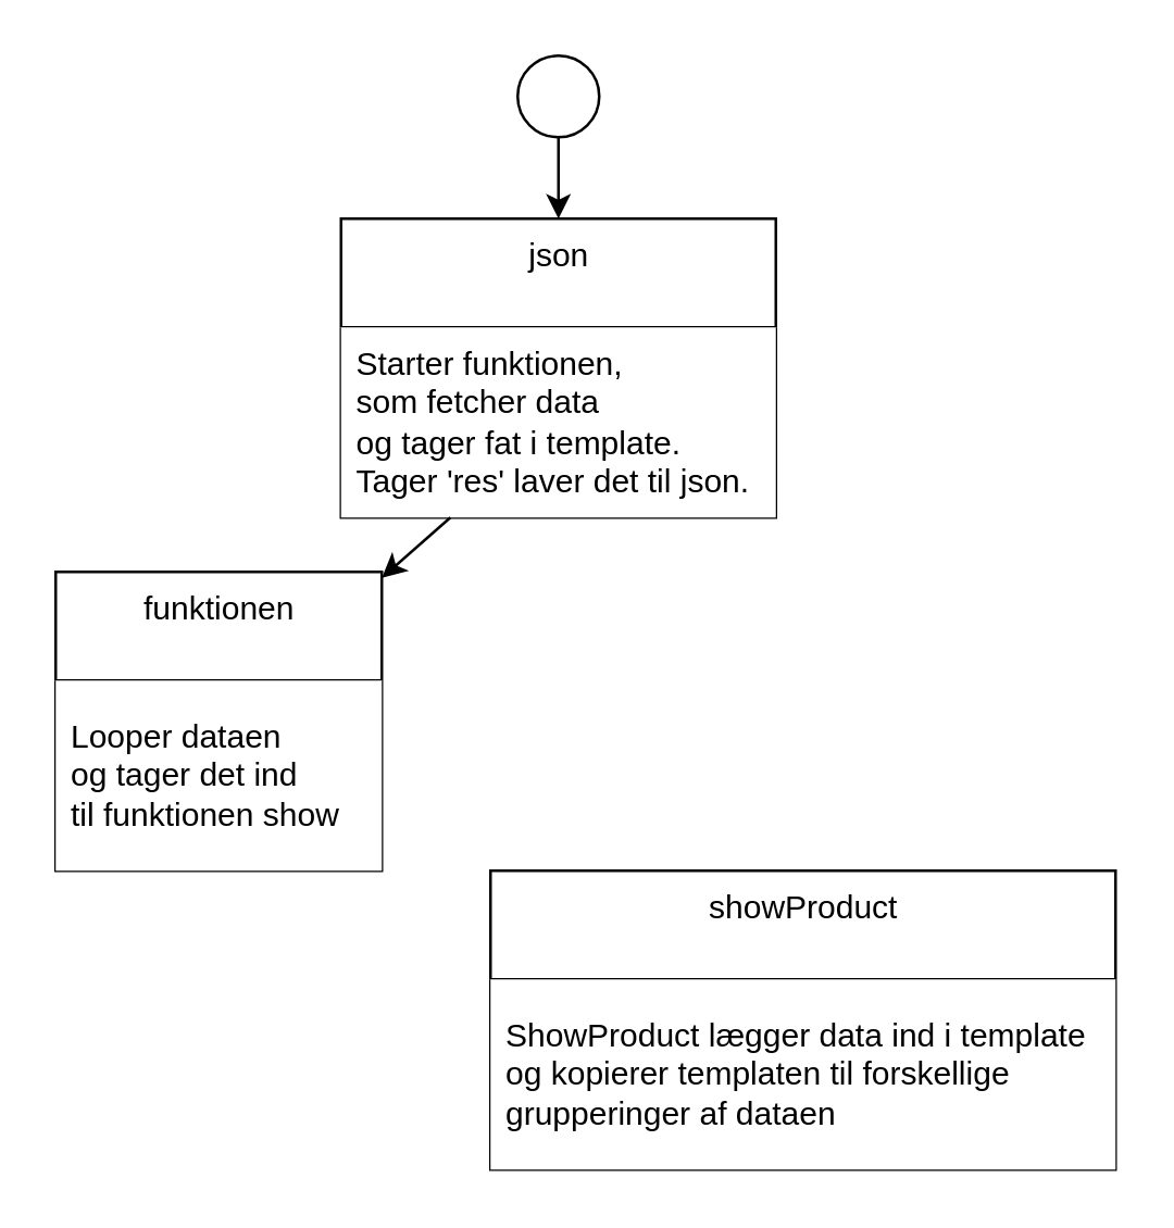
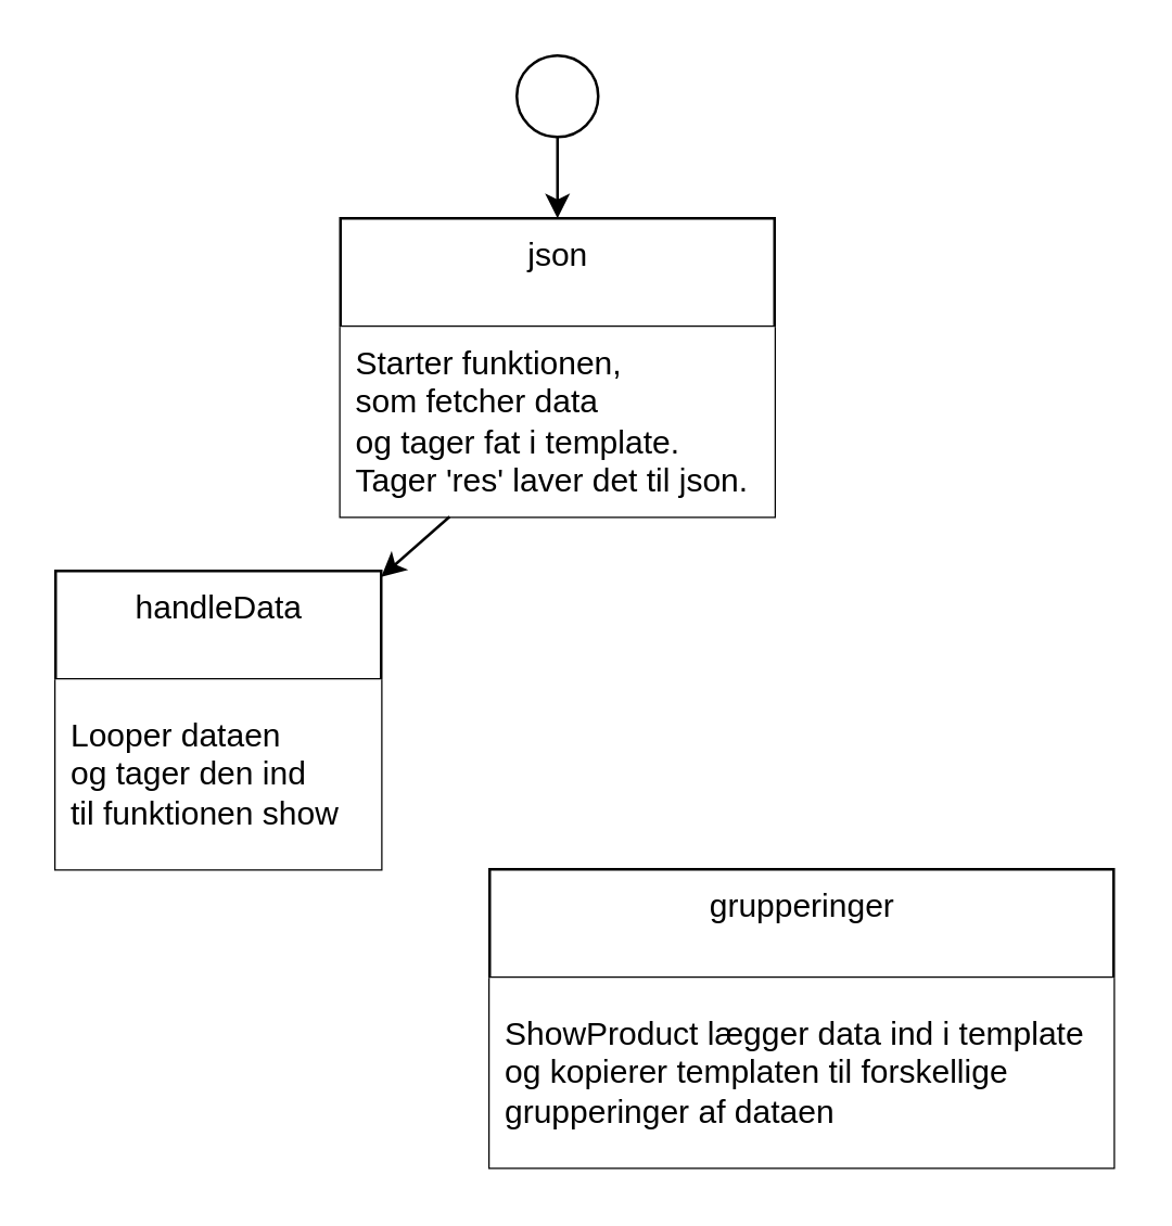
- <mxCell id="6" value="funktionen" style="swimlane;fontStyle=0;align=center;verticalAlign=top;childLayout=stackLayout;horizontal=1;startSize=40;horizontalStack=0;resizeParent=1;resizeParentMax=0;resizeLast=0;collapsible=0;marginBottom=0;html=1;" vertex="1" parent="1"><mxGeometry x="20" y="210" width="120" height="110" as="geometry" /></mxCell>
+ <mxCell id="6" value="handleData" style="swimlane;fontStyle=0;align=center;verticalAlign=top;childLayout=stackLayout;horizontal=1;startSize=40;horizontalStack=0;resizeParent=1;resizeParentMax=0;resizeLast=0;collapsible=0;marginBottom=0;html=1;" vertex="1" parent="1"><mxGeometry x="20" y="210" width="120" height="110" as="geometry" /></mxCell>
- <mxCell id="7" value="Looper dataen&lt;br&gt;og tager det ind&amp;nbsp;&lt;br&gt;til funktionen show" style="text;html=1;strokeColor=none;fillColor=default;align=left;verticalAlign=middle;spacingLeft=4;spacingRight=4;overflow=hidden;rotatable=0;points=[[0,0.5],[1,0.5]];portConstraint=eastwest;" vertex="1" parent="6"><mxGeometry y="40" width="120" height="70" as="geometry" /></mxCell>
+ <mxCell id="7" value="Looper dataen&lt;br&gt;og tager den ind&amp;nbsp;&lt;br&gt;til funktionen show" style="text;html=1;strokeColor=none;fillColor=default;align=left;verticalAlign=middle;spacingLeft=4;spacingRight=4;overflow=hidden;rotatable=0;points=[[0,0.5],[1,0.5]];portConstraint=eastwest;" vertex="1" parent="6"><mxGeometry y="40" width="120" height="70" as="geometry" /></mxCell>
- <mxCell id="8" value="showProduct" style="swimlane;fontStyle=0;align=center;verticalAlign=top;childLayout=stackLayout;horizontal=1;startSize=40;horizontalStack=0;resizeParent=1;resizeParentMax=0;resizeLast=0;collapsible=0;marginBottom=0;html=1;" vertex="1" parent="1"><mxGeometry x="180" y="320" width="230" height="110" as="geometry" /></mxCell>
+ <mxCell id="8" value="grupperinger" style="swimlane;fontStyle=0;align=center;verticalAlign=top;childLayout=stackLayout;horizontal=1;startSize=40;horizontalStack=0;resizeParent=1;resizeParentMax=0;resizeLast=0;collapsible=0;marginBottom=0;html=1;" vertex="1" parent="1"><mxGeometry x="180" y="320" width="230" height="110" as="geometry" /></mxCell>
